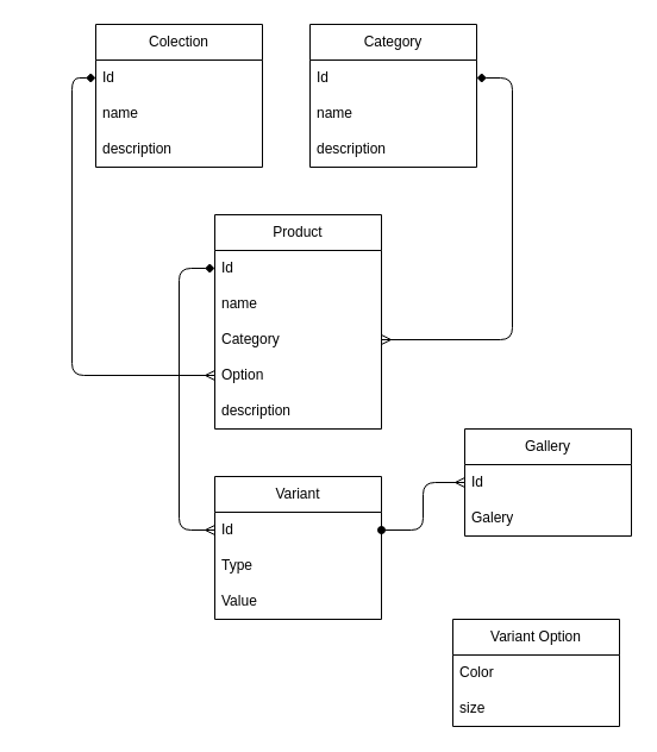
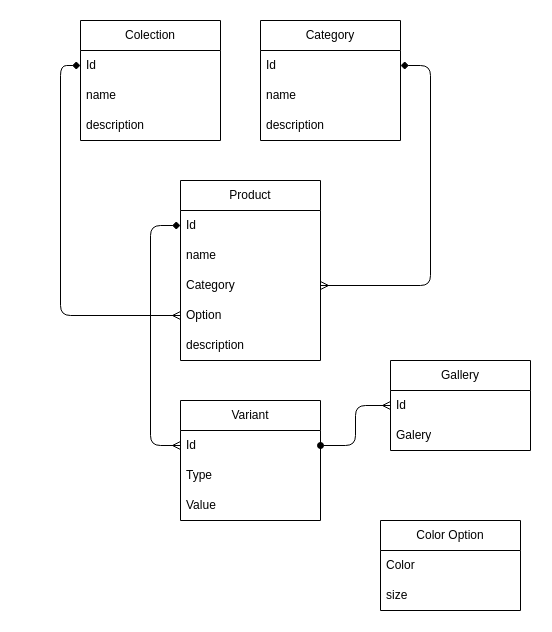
- <mxCell id="22" value="Variant Option" style="swimlane;fontStyle=0;childLayout=stackLayout;horizontal=1;startSize=30;horizontalStack=0;resizeParent=1;resizeParentMax=0;resizeLast=0;collapsible=1;marginBottom=0;whiteSpace=wrap;html=1;" vertex="1" parent="1"><mxGeometry x="380" y="520" width="140" height="90" as="geometry" /></mxCell>
+ <mxCell id="22" value="Color Option" style="swimlane;fontStyle=0;childLayout=stackLayout;horizontal=1;startSize=30;horizontalStack=0;resizeParent=1;resizeParentMax=0;resizeLast=0;collapsible=1;marginBottom=0;whiteSpace=wrap;html=1;" vertex="1" parent="1"><mxGeometry x="380" y="520" width="140" height="90" as="geometry" /></mxCell>
